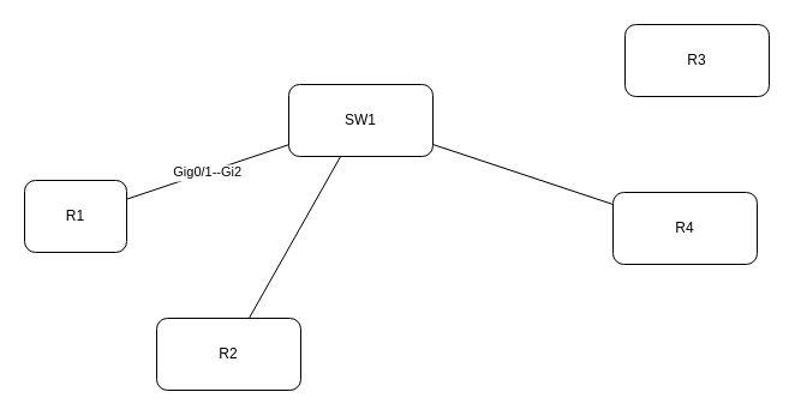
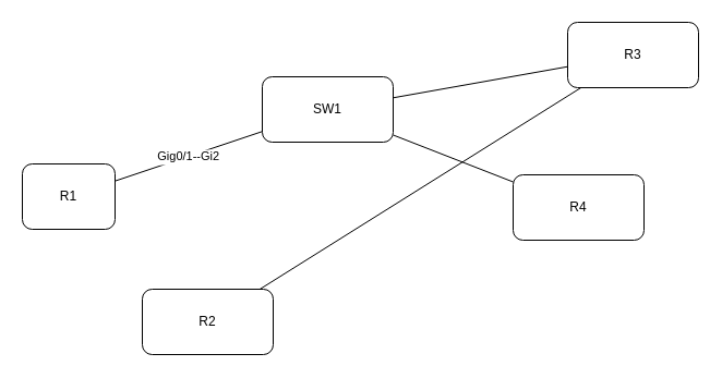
+ <mxCell id="8" value="" style="endArrow=none;" parent="1" source="7" target="2" edge="1"><mxGeometry relative="1" as="geometry" /></mxCell>
- <mxCell id="9" value="R4" style="rounded=1;whiteSpace=wrap;html=1;" parent="1" vertex="1"><mxGeometry x="510" y="160" width="120" height="60" as="geometry" /></mxCell>
+ <mxCell id="9" value="R4" style="rounded=1;whiteSpace=wrap;html=1;" parent="1" vertex="1"><mxGeometry x="470" y="160" width="120" height="60" as="geometry" /></mxCell>
- <mxCell id="6" value="" style="endArrow=none;" parent="1" source="5" target="2" edge="1"><mxGeometry relative="1" as="geometry" /></mxCell>
+ <mxCell id="6" value="" style="endArrow=none;" parent="1" source="5" target="7" edge="1"><mxGeometry relative="1" as="geometry" /></mxCell>
